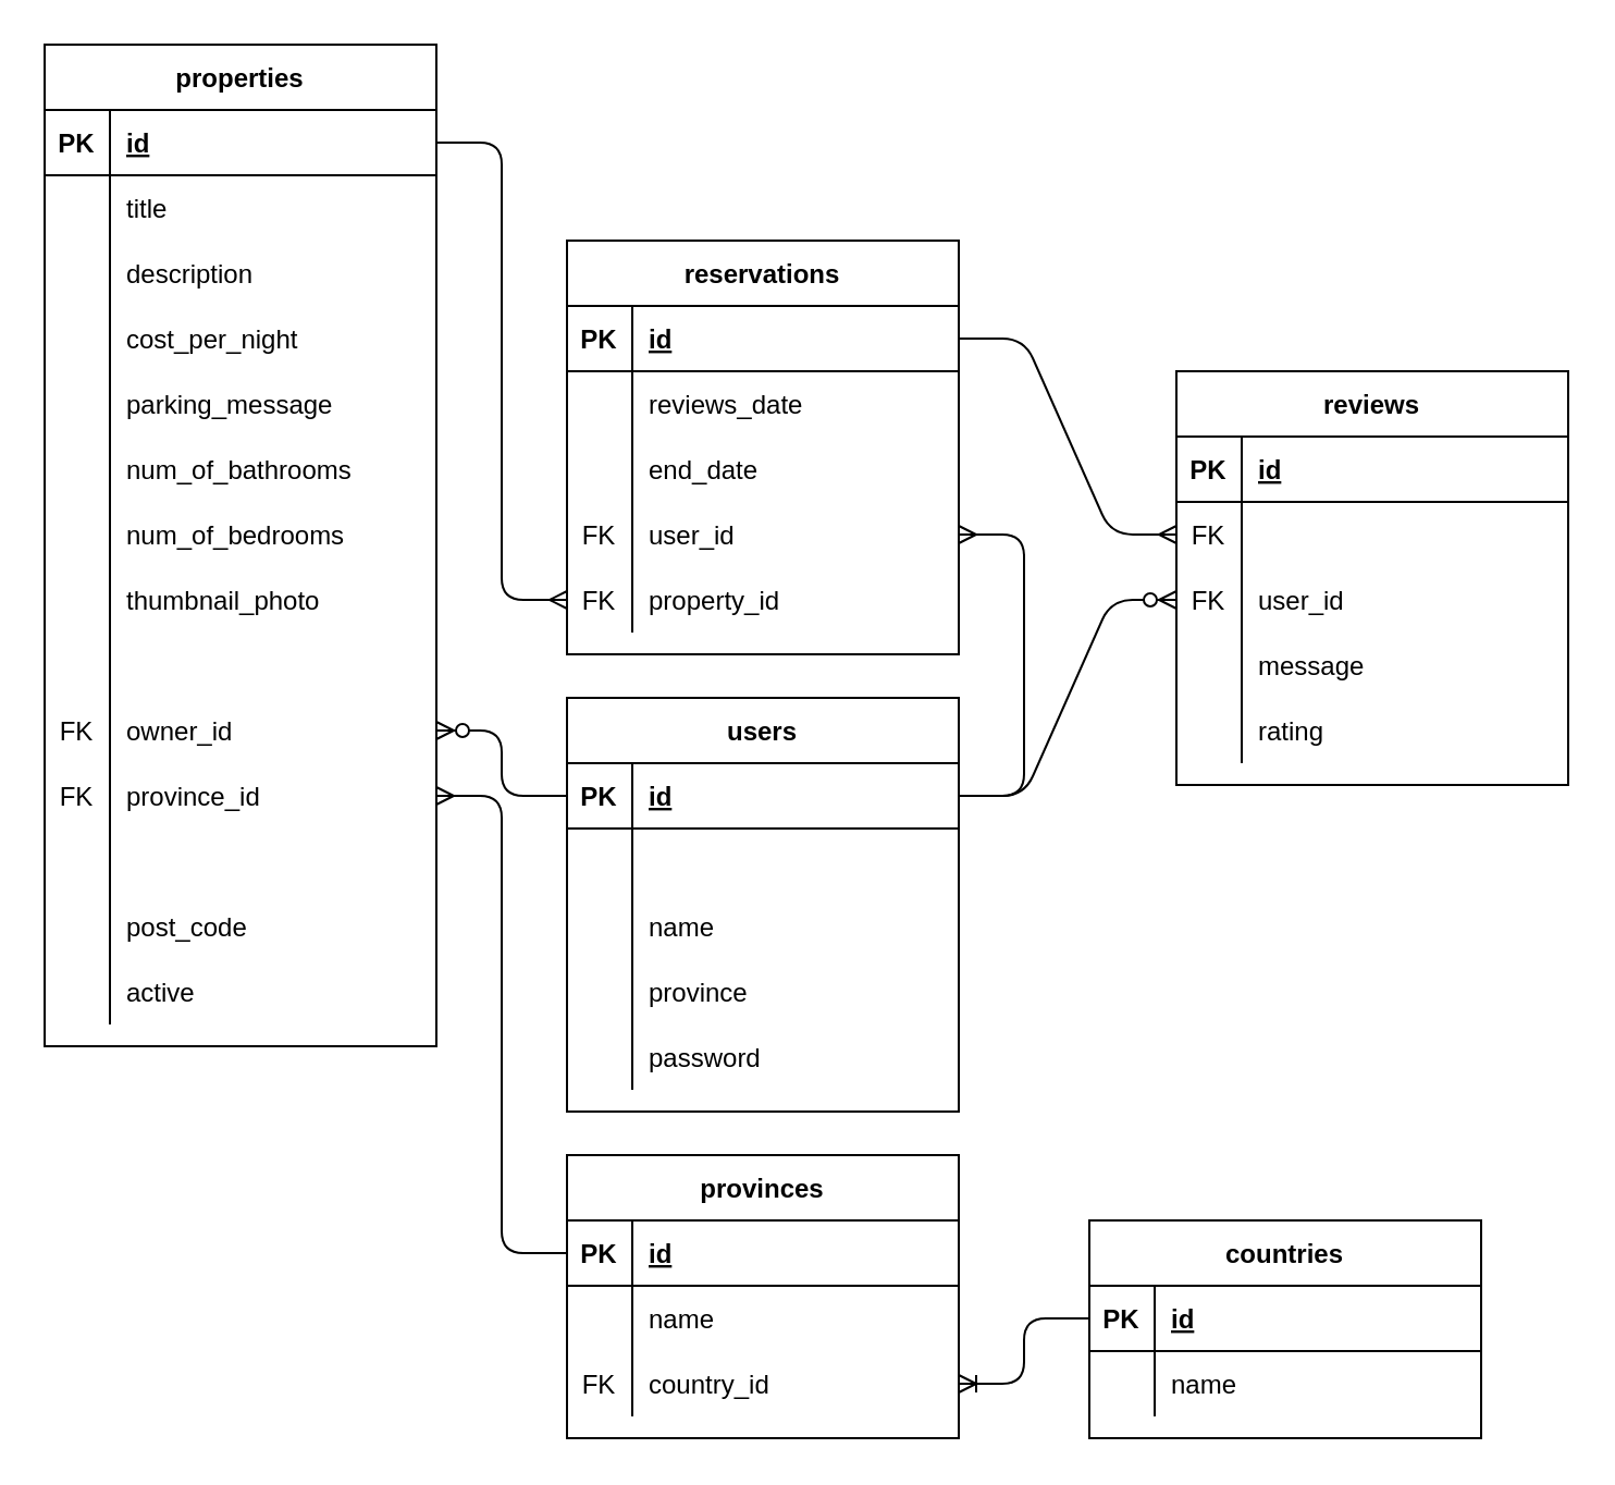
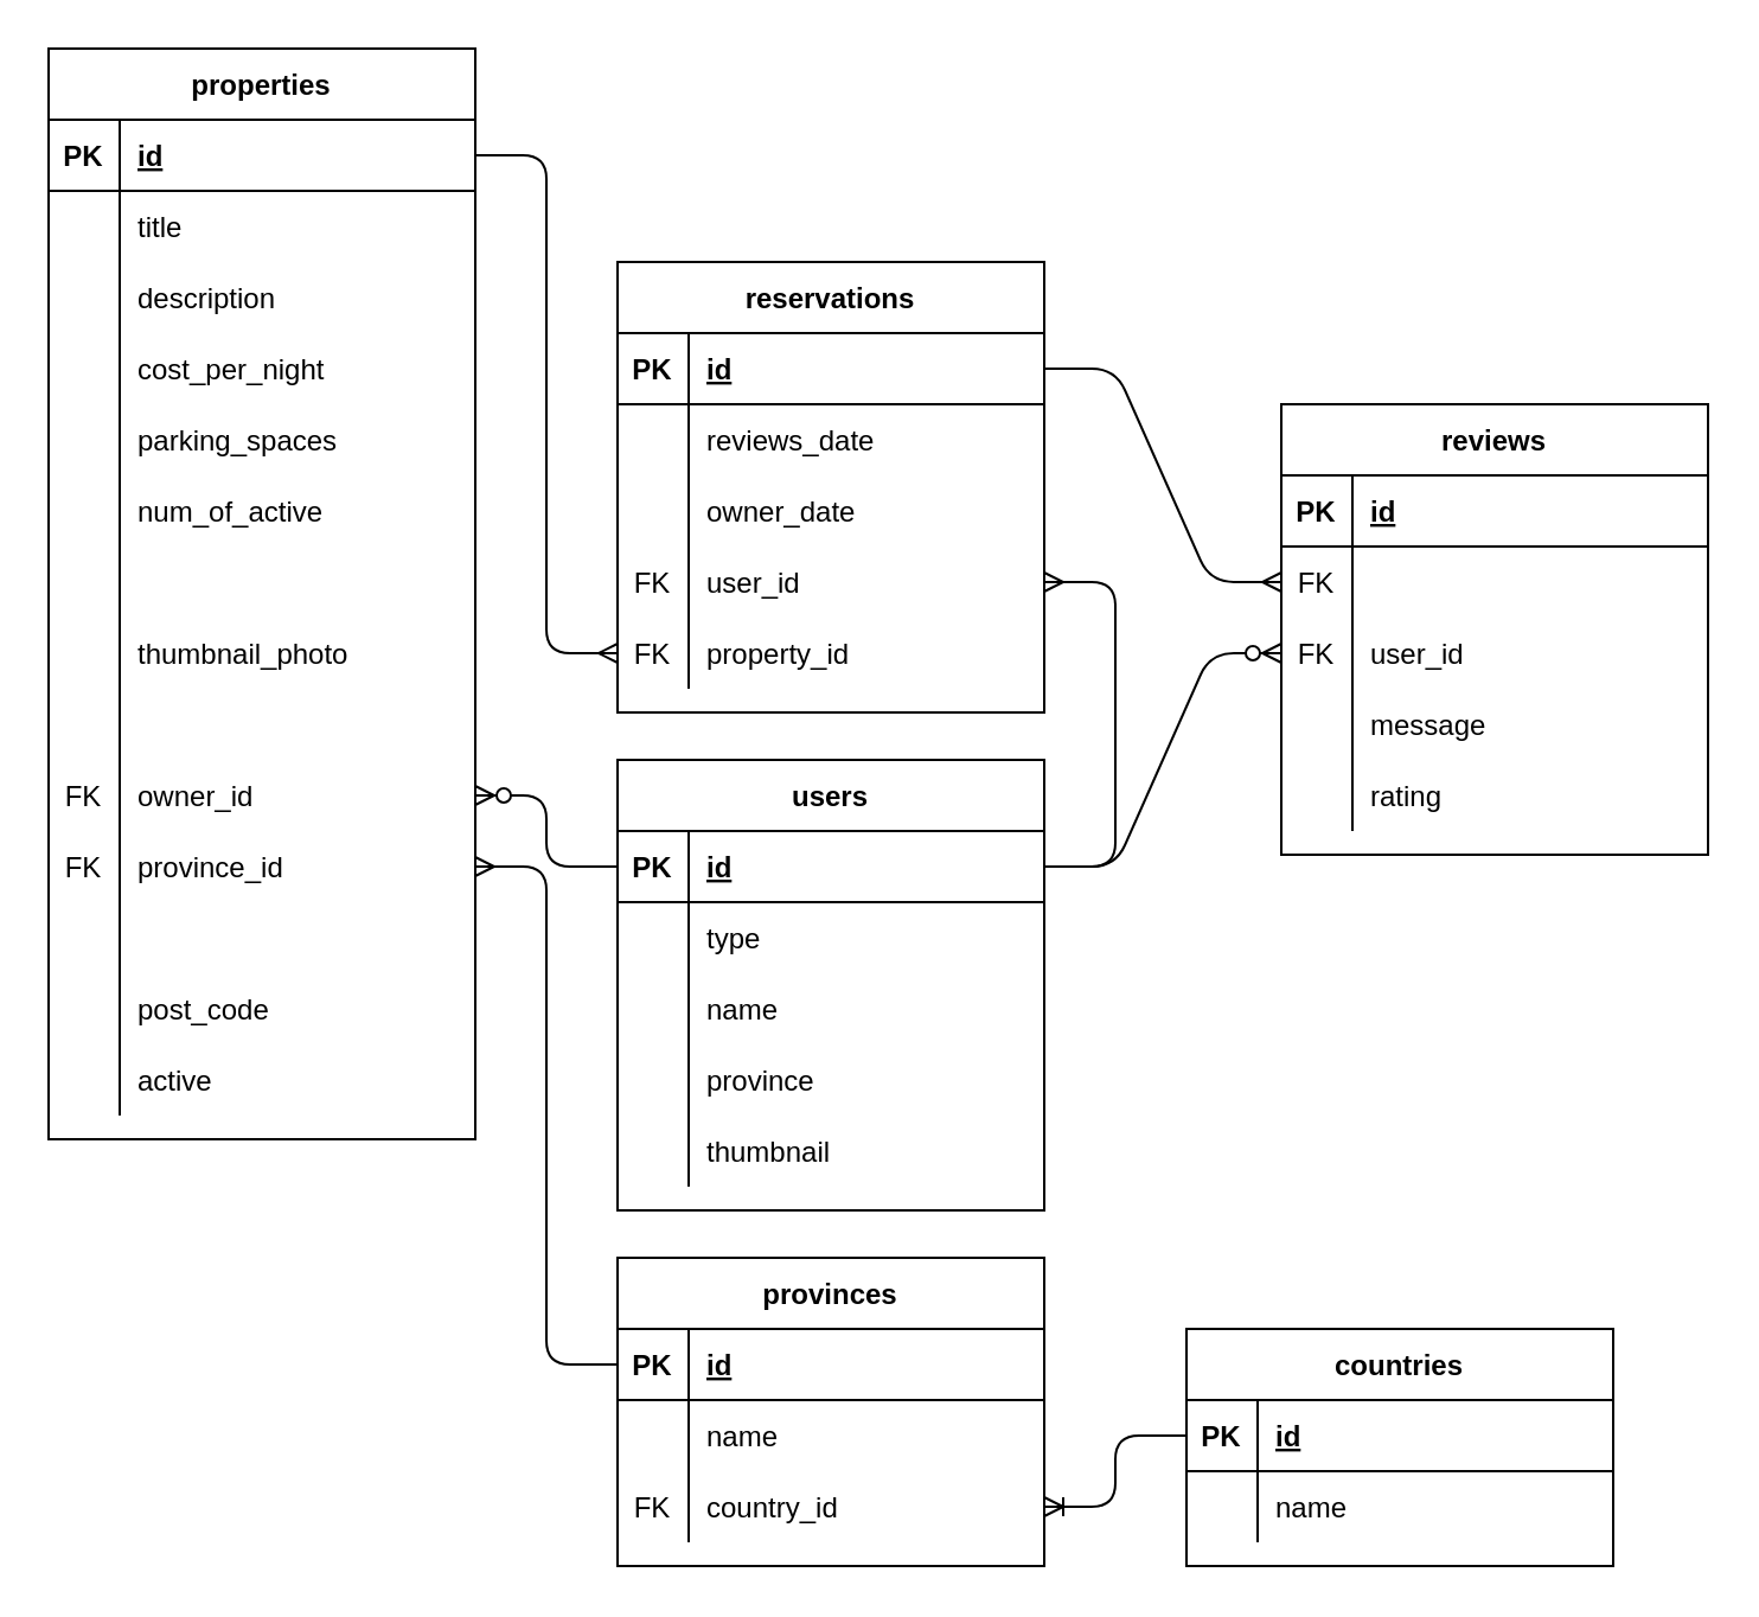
- <mxCell id="33" value="parking_message" style="shape=partialRectangle;connectable=0;fillColor=none;top=0;left=0;bottom=0;right=0;align=left;spacingLeft=6;overflow=hidden;" vertex="1" parent="31"><mxGeometry x="30" width="150" height="30" as="geometry" /></mxCell>
+ <mxCell id="33" value="parking_spaces" style="shape=partialRectangle;connectable=0;fillColor=none;top=0;left=0;bottom=0;right=0;align=left;spacingLeft=6;overflow=hidden;" vertex="1" parent="31"><mxGeometry x="30" width="150" height="30" as="geometry" /></mxCell>
- <mxCell id="36" value="num_of_bathrooms" style="shape=partialRectangle;connectable=0;fillColor=none;top=0;left=0;bottom=0;right=0;align=left;spacingLeft=6;overflow=hidden;" vertex="1" parent="34"><mxGeometry x="30" width="150" height="30" as="geometry" /></mxCell>
+ <mxCell id="36" value="num_of_active" style="shape=partialRectangle;connectable=0;fillColor=none;top=0;left=0;bottom=0;right=0;align=left;spacingLeft=6;overflow=hidden;" vertex="1" parent="34"><mxGeometry x="30" width="150" height="30" as="geometry" /></mxCell>
- <mxCell id="68" value="end_date" style="shape=partialRectangle;connectable=0;fillColor=none;top=0;left=0;bottom=0;right=0;align=left;spacingLeft=6;overflow=hidden;" vertex="1" parent="66"><mxGeometry x="30" width="150" height="30" as="geometry" /></mxCell>
+ <mxCell id="68" value="owner_date" style="shape=partialRectangle;connectable=0;fillColor=none;top=0;left=0;bottom=0;right=0;align=left;spacingLeft=6;overflow=hidden;" vertex="1" parent="66"><mxGeometry x="30" width="150" height="30" as="geometry" /></mxCell>
- <mxCell id="39" value="num_of_bedrooms" style="shape=partialRectangle;connectable=0;fillColor=none;top=0;left=0;bottom=0;right=0;align=left;spacingLeft=6;overflow=hidden;" vertex="1" parent="37"><mxGeometry x="30" width="150" height="30" as="geometry" /></mxCell>
+ <mxCell id="8" value="type" style="shape=partialRectangle;connectable=0;fillColor=none;top=0;left=0;bottom=0;right=0;align=left;spacingLeft=6;overflow=hidden;" vertex="1" parent="6"><mxGeometry x="30" width="150" height="30" as="geometry" /></mxCell>
- <mxCell id="17" value="password" style="shape=partialRectangle;connectable=0;fillColor=none;top=0;left=0;bottom=0;right=0;align=left;spacingLeft=6;overflow=hidden;" vertex="1" parent="15"><mxGeometry x="30" width="150" height="30" as="geometry" /></mxCell>
+ <mxCell id="17" value="thumbnail" style="shape=partialRectangle;connectable=0;fillColor=none;top=0;left=0;bottom=0;right=0;align=left;spacingLeft=6;overflow=hidden;" vertex="1" parent="15"><mxGeometry x="30" width="150" height="30" as="geometry" /></mxCell>
